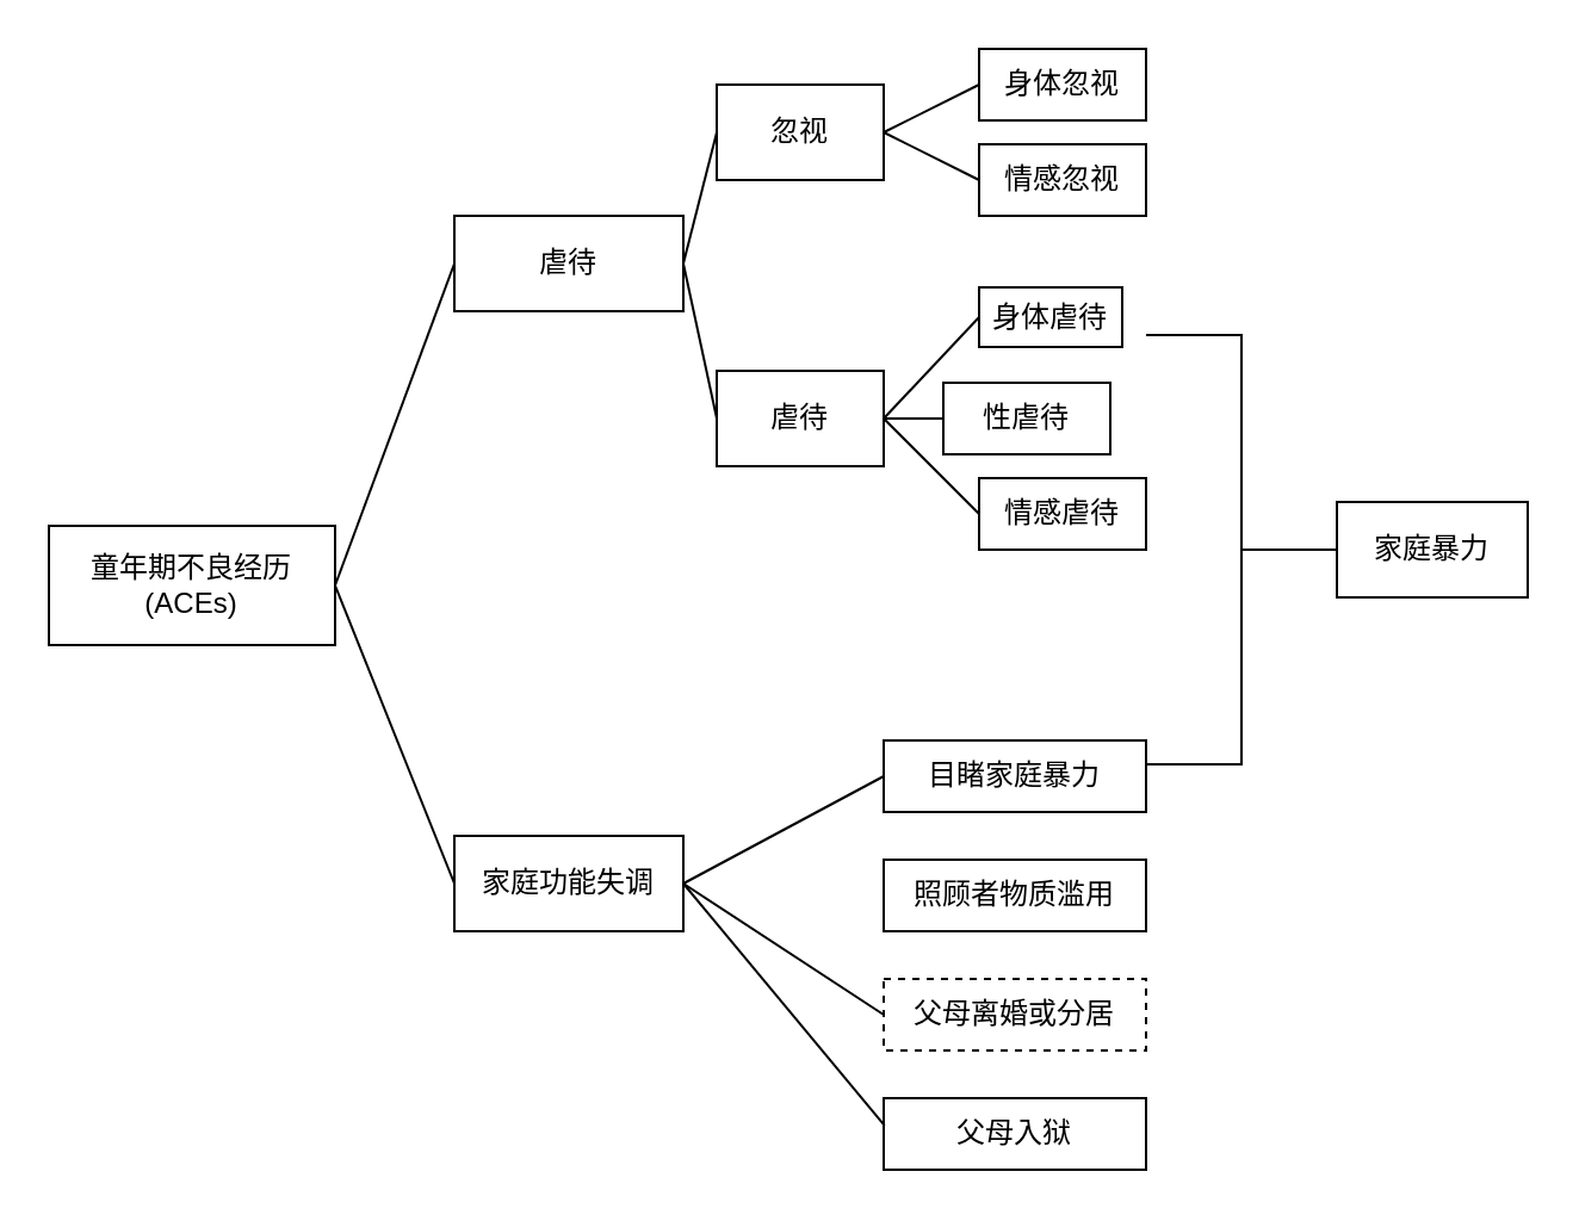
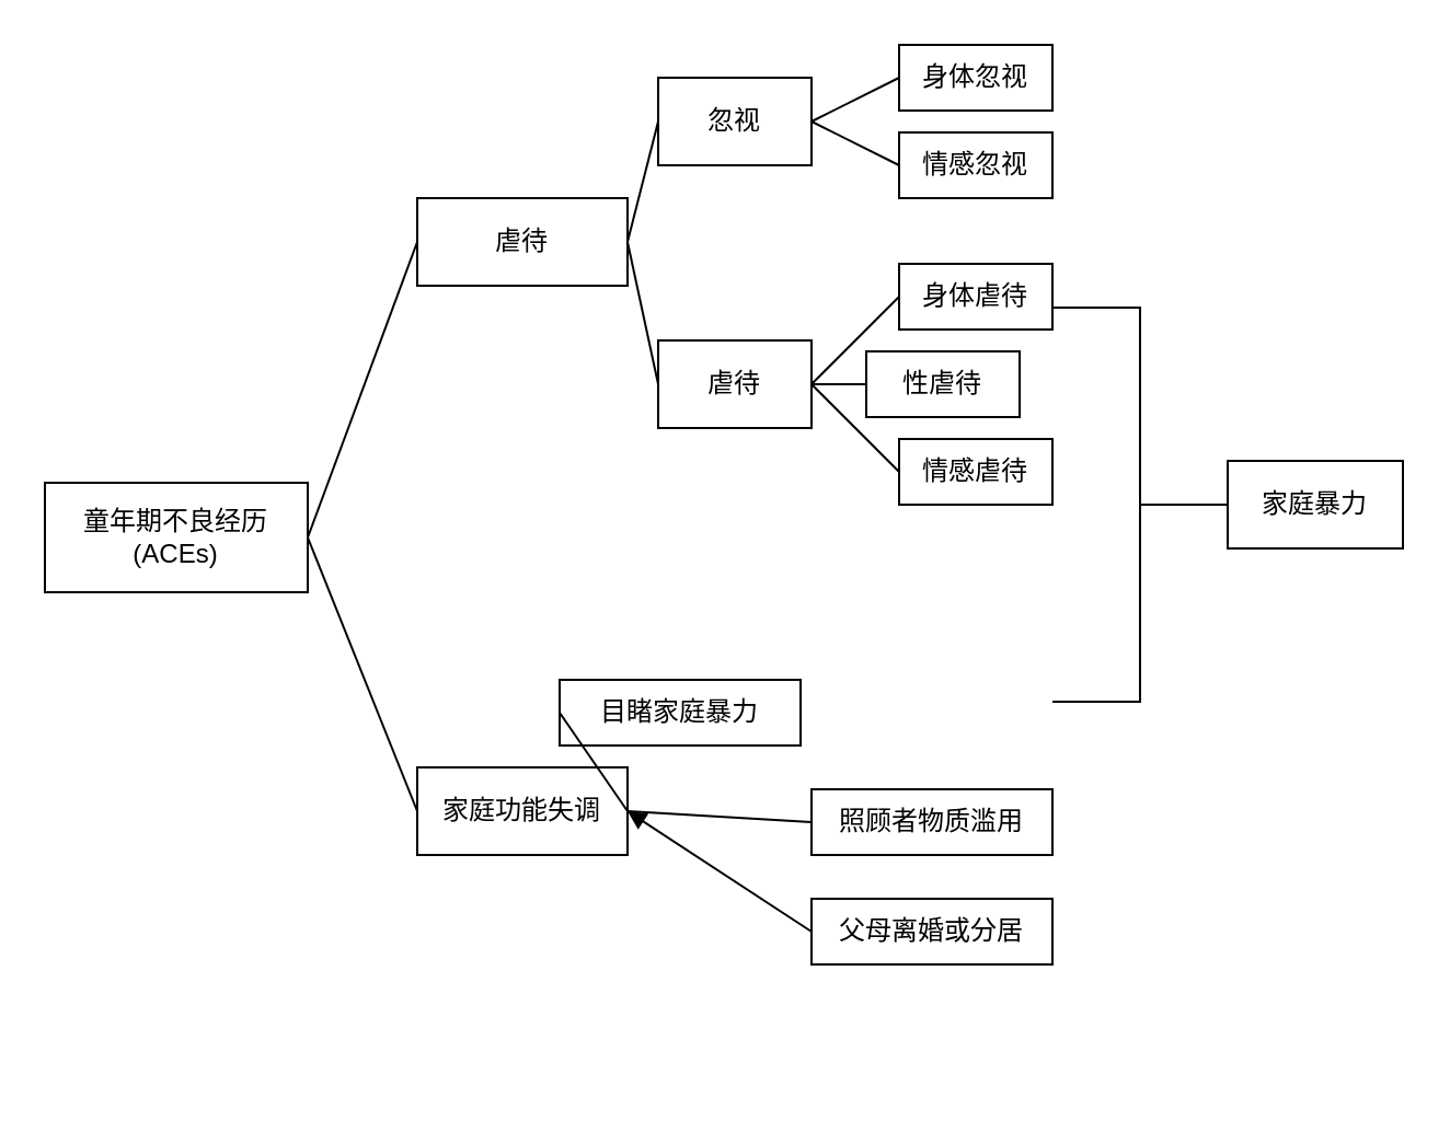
- <mxCell id="14" value="身体虐待" style="whiteSpace=wrap;html=1;" vertex="1" parent="1"><mxGeometry x="410" y="120" width="60" height="25" as="geometry" /></mxCell>
+ <mxCell id="14" value="身体虐待" style="whiteSpace=wrap;html=1;" vertex="1" parent="1"><mxGeometry x="410" y="120" width="70" height="30" as="geometry" /></mxCell>
- <mxCell id="21" value="目睹家庭暴力" style="whiteSpace=wrap;html=1;" vertex="1" parent="1"><mxGeometry x="370" y="310" width="110" height="30" as="geometry" /></mxCell>
+ <mxCell id="21" value="目睹家庭暴力" style="whiteSpace=wrap;html=1;" vertex="1" parent="1"><mxGeometry x="255" y="310" width="110" height="30" as="geometry" /></mxCell>
+ <mxCell id="26" value="" style="endArrow=none;html=1;rounded=0;entryX=0;entryY=0.5;entryDx=0;entryDy=0;exitX=1;exitY=0.5;exitDx=0;exitDy=0;" edge="1" parent="1" source="4" target="22"><mxGeometry width="50" height="50" relative="1" as="geometry"><mxPoint x="440" y="390" as="sourcePoint" /><mxPoint x="300" y="310" as="targetPoint" /></mxGeometry></mxCell>
- <mxCell id="27" value="" style="endArrow=none;html=1;rounded=0;exitX=0;exitY=0.5;exitDx=0;exitDy=0;entryX=1;entryY=0.5;entryDx=0;entryDy=0;" edge="1" parent="1" source="23" target="4"><mxGeometry width="50" height="50" relative="1" as="geometry"><mxPoint x="250" y="360" as="sourcePoint" /><mxPoint x="280" y="390" as="targetPoint" /></mxGeometry></mxCell>
+ <mxCell id="27" value="" style="endArrow=block;html=1;rounded=0;exitX=0;exitY=0.5;exitDx=0;exitDy=0;entryX=1;entryY=0.5;entryDx=0;entryDy=0;" edge="1" parent="1" source="23" target="4"><mxGeometry width="50" height="50" relative="1" as="geometry"><mxPoint x="250" y="360" as="sourcePoint" /><mxPoint x="280" y="390" as="targetPoint" /></mxGeometry></mxCell>
- <mxCell id="28" value="" style="endArrow=none;html=1;rounded=0;exitX=0.003;exitY=0.381;exitDx=0;exitDy=0;exitPerimeter=0;entryX=1;entryY=0.5;entryDx=0;entryDy=0;" edge="1" parent="1" source="24" target="4"><mxGeometry width="50" height="50" relative="1" as="geometry"><mxPoint x="250" y="360" as="sourcePoint" /><mxPoint x="270" y="340" as="targetPoint" /></mxGeometry></mxCell>
- <mxCell id="23" value="父母离婚或分居" style="whiteSpace=wrap;html=1;dashed=1;" vertex="1" parent="1"><mxGeometry x="370" y="410" width="110" height="30" as="geometry" /></mxCell>
+ <mxCell id="23" value="父母离婚或分居" style="whiteSpace=wrap;html=1;" vertex="1" parent="1"><mxGeometry x="370" y="410" width="110" height="30" as="geometry" /></mxCell>
- <mxCell id="24" value="父母入狱" style="whiteSpace=wrap;html=1;" vertex="1" parent="1"><mxGeometry x="370" y="460" width="110" height="30" as="geometry" /></mxCell>
